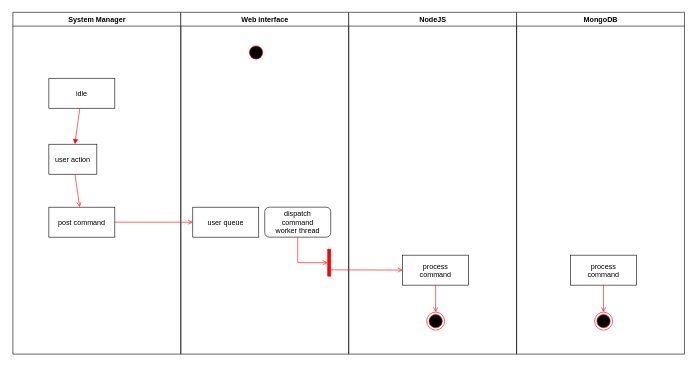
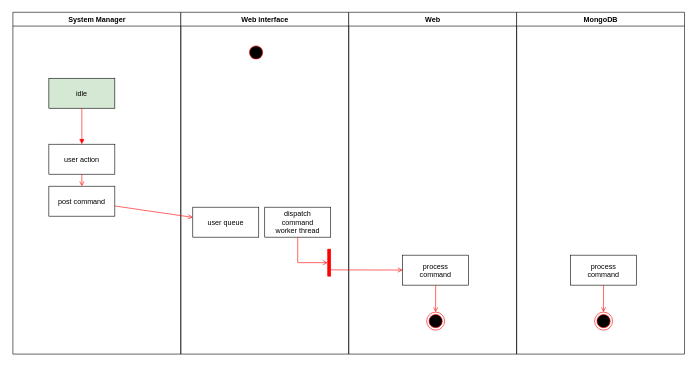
- <mxCell id="14" value="NodeJS" style="swimlane;whiteSpace=wrap;startSize=23;" parent="1" vertex="1"><mxGeometry x="580.5" y="20" width="280" height="570" as="geometry" /></mxCell>
+ <mxCell id="14" value="Web" style="swimlane;whiteSpace=wrap;startSize=23;" parent="1" vertex="1"><mxGeometry x="580.5" y="20" width="280" height="570" as="geometry" /></mxCell>
- <mxCell id="3" value="idle" style="" parent="2" vertex="1"><mxGeometry x="60" y="110" width="110" height="50" as="geometry" /></mxCell>
+ <mxCell id="3" value="idle" style="fillColor=#d5e8d4;" parent="2" vertex="1"><mxGeometry x="60" y="110" width="110" height="50" as="geometry" /></mxCell>
- <mxCell id="4" value="user action" style="" parent="2" vertex="1"><mxGeometry x="60" y="220" width="80" height="50" as="geometry" /></mxCell>
+ <mxCell id="4" value="user action" style="" parent="2" vertex="1"><mxGeometry x="60" y="220" width="110" height="50" as="geometry" /></mxCell>
- <mxCell id="6" value="post command" style="" parent="2" vertex="1"><mxGeometry x="60" y="325" width="110" height="50" as="geometry" /></mxCell>
+ <mxCell id="6" value="post command" style="" parent="2" vertex="1"><mxGeometry x="60" y="290" width="110" height="50" as="geometry" /></mxCell>
- <mxCell id="10" value="dispatch&#10;command&#10;worker thread" style="rounded=1;" parent="8" vertex="1"><mxGeometry x="140" y="325" width="110" height="50" as="geometry" /></mxCell>
+ <mxCell id="10" value="dispatch&#10;command&#10;worker thread" style="" parent="8" vertex="1"><mxGeometry x="140" y="325" width="110" height="50" as="geometry" /></mxCell>
